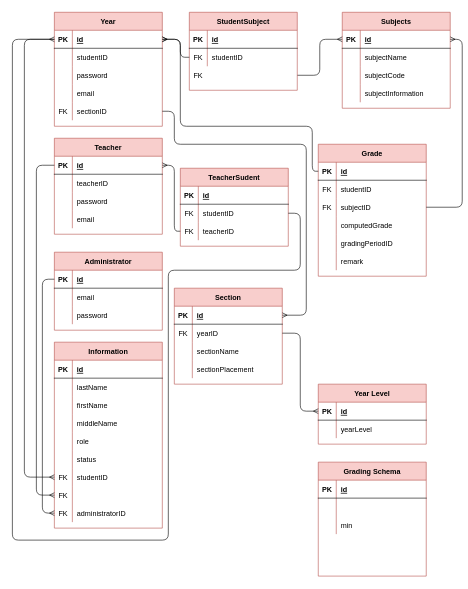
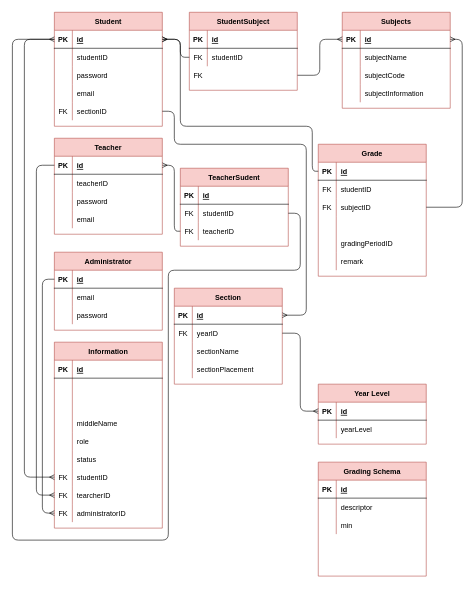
- <mxCell id="2" value="Year" style="shape=table;startSize=30;container=1;collapsible=1;childLayout=tableLayout;fixedRows=1;rowLines=0;fontStyle=1;align=center;resizeLast=1;fillColor=#f8cecc;strokeColor=#b85450;" parent="1" vertex="1"><mxGeometry x="90" y="20" width="180" height="190" as="geometry"><mxRectangle width="80" height="30" as="alternateBounds" /></mxGeometry></mxCell>
+ <mxCell id="2" value="Student" style="shape=table;startSize=30;container=1;collapsible=1;childLayout=tableLayout;fixedRows=1;rowLines=0;fontStyle=1;align=center;resizeLast=1;fillColor=#f8cecc;strokeColor=#b85450;" parent="1" vertex="1"><mxGeometry x="90" y="20" width="180" height="190" as="geometry"><mxRectangle width="80" height="30" as="alternateBounds" /></mxGeometry></mxCell>
- <mxCell id="86" value="computedGrade" style="shape=partialRectangle;connectable=0;fillColor=none;top=0;left=0;bottom=0;right=0;align=left;spacingLeft=6;overflow=hidden;" parent="84" vertex="1"><mxGeometry x="30" width="150" height="30" as="geometry" /></mxCell>
- <mxCell id="113" value="lastName" style="shape=partialRectangle;connectable=0;fillColor=none;top=0;left=0;bottom=0;right=0;align=left;spacingLeft=6;overflow=hidden;" parent="111" vertex="1"><mxGeometry x="30" width="150" height="30" as="geometry" /></mxCell>
- <mxCell id="116" value="firstName" style="shape=partialRectangle;connectable=0;fillColor=none;top=0;left=0;bottom=0;right=0;align=left;spacingLeft=6;overflow=hidden;" parent="114" vertex="1"><mxGeometry x="30" width="150" height="30" as="geometry" /></mxCell>
+ <mxCell id="131" value="tearcherID" style="shape=partialRectangle;connectable=0;fillColor=none;top=0;left=0;bottom=0;right=0;align=left;spacingLeft=6;overflow=hidden;" vertex="1" parent="129"><mxGeometry x="30" width="150" height="30" as="geometry" /></mxCell>
+ <mxCell id="99" value="descriptor" style="shape=partialRectangle;connectable=0;fillColor=none;top=0;left=0;bottom=0;right=0;align=left;spacingLeft=6;overflow=hidden;" parent="97" vertex="1"><mxGeometry x="30" width="150" height="30" as="geometry" /></mxCell>
